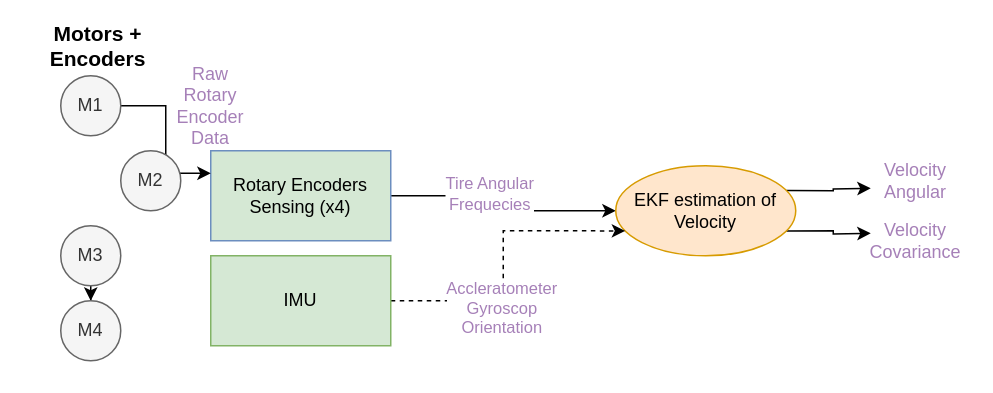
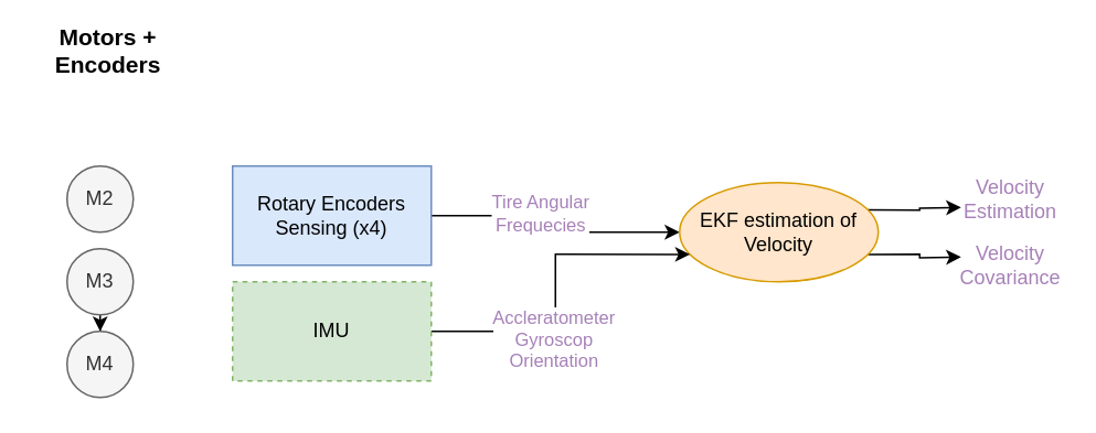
- <mxCell id="9" value="M1" style="ellipse;whiteSpace=wrap;html=1;aspect=fixed;fillColor=#f5f5f5;strokeColor=#666666;fontColor=#333333;" vertex="1" parent="1"><mxGeometry x="40" y="50" width="40" height="40" as="geometry" /></mxCell>
- <mxCell id="14" value="&lt;font color=&quot;#a680b8&quot;&gt;Raw Rotary Encoder Data&lt;/font&gt;" style="text;html=1;strokeColor=none;fillColor=none;align=center;verticalAlign=middle;whiteSpace=wrap;rounded=0;" vertex="1" parent="1"><mxGeometry x="120" y="60" width="40" height="20" as="geometry" /></mxCell>
- <mxCell id="8" style="edgeStyle=orthogonalEdgeStyle;rounded=0;orthogonalLoop=1;jettySize=auto;html=1;exitX=1;exitY=0.5;exitDx=0;exitDy=0;entryX=0;entryY=0.25;entryDx=0;entryDy=0;" edge="1" parent="1" source="9" target="4"><mxGeometry relative="1" as="geometry" /></mxCell>
- <mxCell id="10" value="M2" style="ellipse;whiteSpace=wrap;html=1;aspect=fixed;fillColor=#f5f5f5;strokeColor=#666666;fontColor=#333333;" vertex="1" parent="1"><mxGeometry x="80" y="100" width="40" height="40" as="geometry" /></mxCell>
+ <mxCell id="10" value="M2" style="ellipse;whiteSpace=wrap;html=1;aspect=fixed;fillColor=#f5f5f5;strokeColor=#666666;fontColor=#333333;" vertex="1" parent="1"><mxGeometry x="40" y="100" width="40" height="40" as="geometry" /></mxCell>
- <mxCell id="18" value="&lt;font color=&quot;#a680b8&quot;&gt;Velocity Angular&lt;/font&gt;" style="text;html=1;strokeColor=none;fillColor=none;align=center;verticalAlign=middle;whiteSpace=wrap;rounded=0;" vertex="1" parent="1"><mxGeometry x="580" y="110" width="60" height="20" as="geometry" /></mxCell>
+ <mxCell id="18" value="&lt;font color=&quot;#a680b8&quot;&gt;Velocity Estimation&lt;/font&gt;" style="text;html=1;strokeColor=none;fillColor=none;align=center;verticalAlign=middle;whiteSpace=wrap;rounded=0;" vertex="1" parent="1"><mxGeometry x="580" y="110" width="60" height="20" as="geometry" /></mxCell>
- <mxCell id="4" value="Rotary Encoders&lt;br&gt;Sensing (x4)" style="rounded=0;whiteSpace=wrap;html=1;fillColor=#d5e8d4;strokeColor=#6c8ebf;" vertex="1" parent="1"><mxGeometry x="140" y="100" width="120" height="60" as="geometry" /></mxCell>
+ <mxCell id="4" value="Rotary Encoders&lt;br&gt;Sensing (x4)" style="rounded=0;whiteSpace=wrap;html=1;fillColor=#dae8fc;strokeColor=#6c8ebf;" vertex="1" parent="1"><mxGeometry x="140" y="100" width="120" height="60" as="geometry" /></mxCell>
- <mxCell id="15" style="edgeStyle=orthogonalEdgeStyle;rounded=0;orthogonalLoop=1;jettySize=auto;html=1;entryX=0;entryY=0.75;entryDx=0;entryDy=0;dashed=1;" edge="1" parent="1" source="17" target="7"><mxGeometry relative="1" as="geometry" /></mxCell>
+ <mxCell id="15" style="edgeStyle=orthogonalEdgeStyle;rounded=0;orthogonalLoop=1;jettySize=auto;html=1;entryX=0;entryY=0.75;entryDx=0;entryDy=0;" edge="1" parent="1" source="17" target="7"><mxGeometry relative="1" as="geometry" /></mxCell>
- <mxCell id="17" value="IMU" style="rounded=0;whiteSpace=wrap;html=1;fillColor=#d5e8d4;strokeColor=#82b366;" vertex="1" parent="1"><mxGeometry x="140" y="170" width="120" height="60" as="geometry" /></mxCell>
+ <mxCell id="17" value="IMU" style="rounded=0;whiteSpace=wrap;html=1;fillColor=#d5e8d4;strokeColor=#82b366;dashed=1;" vertex="1" parent="1"><mxGeometry x="140" y="170" width="120" height="60" as="geometry" /></mxCell>
